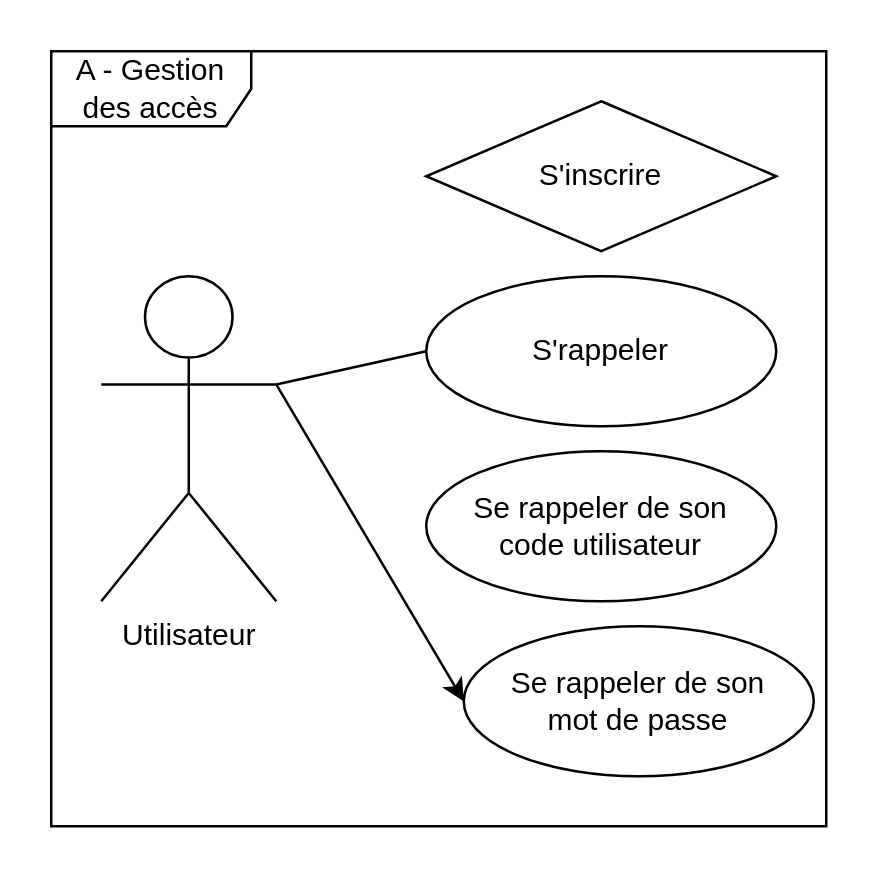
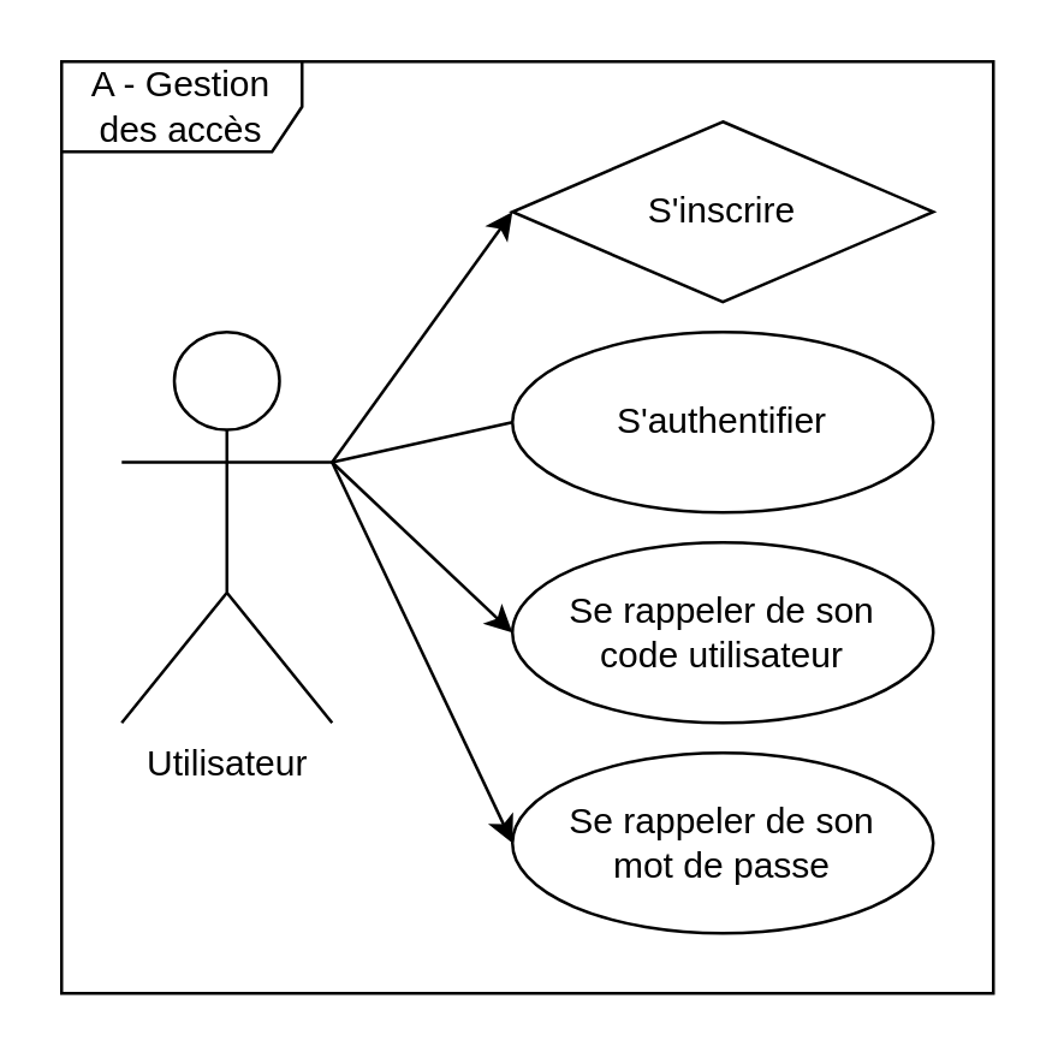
+ <mxCell id="8" value="" style="endArrow=classic;html=1;exitX=1;exitY=0.333;exitDx=0;exitDy=0;exitPerimeter=0;entryX=0;entryY=0.5;entryDx=0;entryDy=0;" edge="1" parent="1" source="3" target="4"><mxGeometry width="50" height="50" relative="1" as="geometry"><mxPoint x="80" y="460" as="sourcePoint" /><mxPoint x="130" y="410" as="targetPoint" /></mxGeometry></mxCell>
- <mxCell id="5" value="S'rappeler" style="ellipse;whiteSpace=wrap;html=1;" vertex="1" parent="1"><mxGeometry x="170" y="110" width="140" height="60" as="geometry" /></mxCell>
+ <mxCell id="5" value="S'authentifier" style="ellipse;whiteSpace=wrap;html=1;" vertex="1" parent="1"><mxGeometry x="170" y="110" width="140" height="60" as="geometry" /></mxCell>
+ <mxCell id="10" value="" style="endArrow=classic;html=1;exitX=1;exitY=0.333;exitDx=0;exitDy=0;exitPerimeter=0;entryX=0;entryY=0.5;entryDx=0;entryDy=0;" edge="1" parent="1" source="3" target="6"><mxGeometry width="50" height="50" relative="1" as="geometry"><mxPoint x="150" y="430" as="sourcePoint" /><mxPoint x="200" y="380" as="targetPoint" /></mxGeometry></mxCell>
- <mxCell id="7" value="Se rappeler de son&lt;br&gt;mot de passe" style="ellipse;whiteSpace=wrap;html=1;" vertex="1" parent="1"><mxGeometry x="185" y="250" width="140" height="60" as="geometry" /></mxCell>
+ <mxCell id="7" value="Se rappeler de son&lt;br&gt;mot de passe" style="ellipse;whiteSpace=wrap;html=1;" vertex="1" parent="1"><mxGeometry x="170" y="250" width="140" height="60" as="geometry" /></mxCell>
